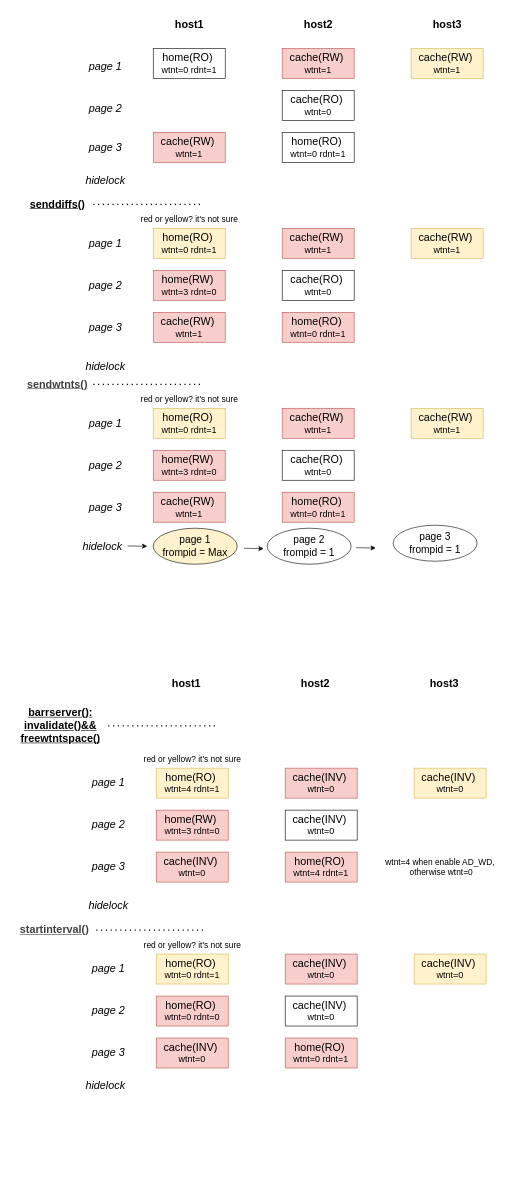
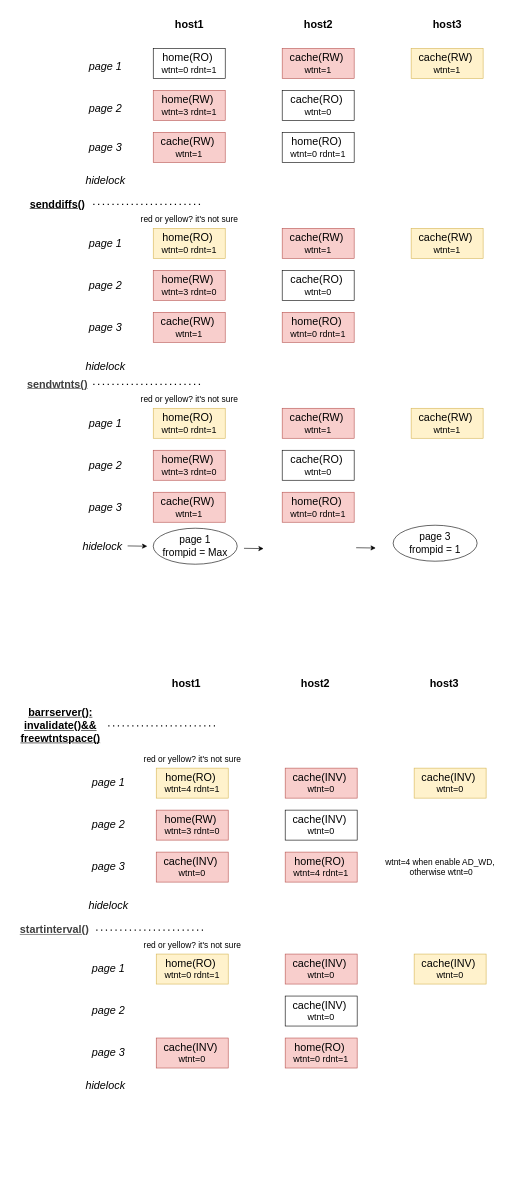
+ <mxCell id="13" value="&lt;font style=&quot;font-size: 18px;&quot;&gt;home(RW)&amp;nbsp;&lt;/font&gt;&lt;div&gt;&lt;font style=&quot;font-size: 15px;&quot;&gt;wtnt=3 rdnt=1&lt;/font&gt;&lt;/div&gt;" style="rounded=0;whiteSpace=wrap;html=1;fillColor=#f8cecc;strokeColor=#b85450;" parent="8" vertex="1"><mxGeometry x="120" y="70" width="120" height="50" as="geometry" /></mxCell>
- <mxCell id="53" value="&lt;font style=&quot;font-size: 17px;&quot;&gt;page 1&lt;/font&gt;&lt;div&gt;&lt;font style=&quot;font-size: 17px;&quot;&gt;frompid = Max&lt;/font&gt;&lt;/div&gt;" style="ellipse;whiteSpace=wrap;html=1;fillColor=#fff2cc;" parent="40" vertex="1"><mxGeometry x="120" y="200" width="140" height="60" as="geometry" /></mxCell>
+ <mxCell id="53" value="&lt;font style=&quot;font-size: 17px;&quot;&gt;page 1&lt;/font&gt;&lt;div&gt;&lt;font style=&quot;font-size: 17px;&quot;&gt;frompid = Max&lt;/font&gt;&lt;/div&gt;" style="ellipse;whiteSpace=wrap;html=1;" parent="40" vertex="1"><mxGeometry x="120" y="200" width="140" height="60" as="geometry" /></mxCell>
- <mxCell id="54" value="&lt;font style=&quot;font-size: 17px;&quot;&gt;page 2&lt;/font&gt;&lt;div&gt;&lt;font style=&quot;font-size: 17px;&quot;&gt;frompid = 1&lt;/font&gt;&lt;/div&gt;" style="ellipse;whiteSpace=wrap;html=1;" parent="40" vertex="1"><mxGeometry x="310" y="200" width="140" height="60" as="geometry" /></mxCell>
- <mxCell id="87" value="&lt;font style=&quot;font-size: 18px;&quot;&gt;home(RO)&amp;nbsp;&lt;/font&gt;&lt;div&gt;&lt;font style=&quot;font-size: 15px;&quot;&gt;wtnt=0 rdnt=0&lt;/font&gt;&lt;/div&gt;" style="rounded=0;whiteSpace=wrap;html=1;fillColor=#f8cecc;strokeColor=#b85450;" parent="82" vertex="1"><mxGeometry x="120" y="70" width="120" height="50" as="geometry" /></mxCell>
